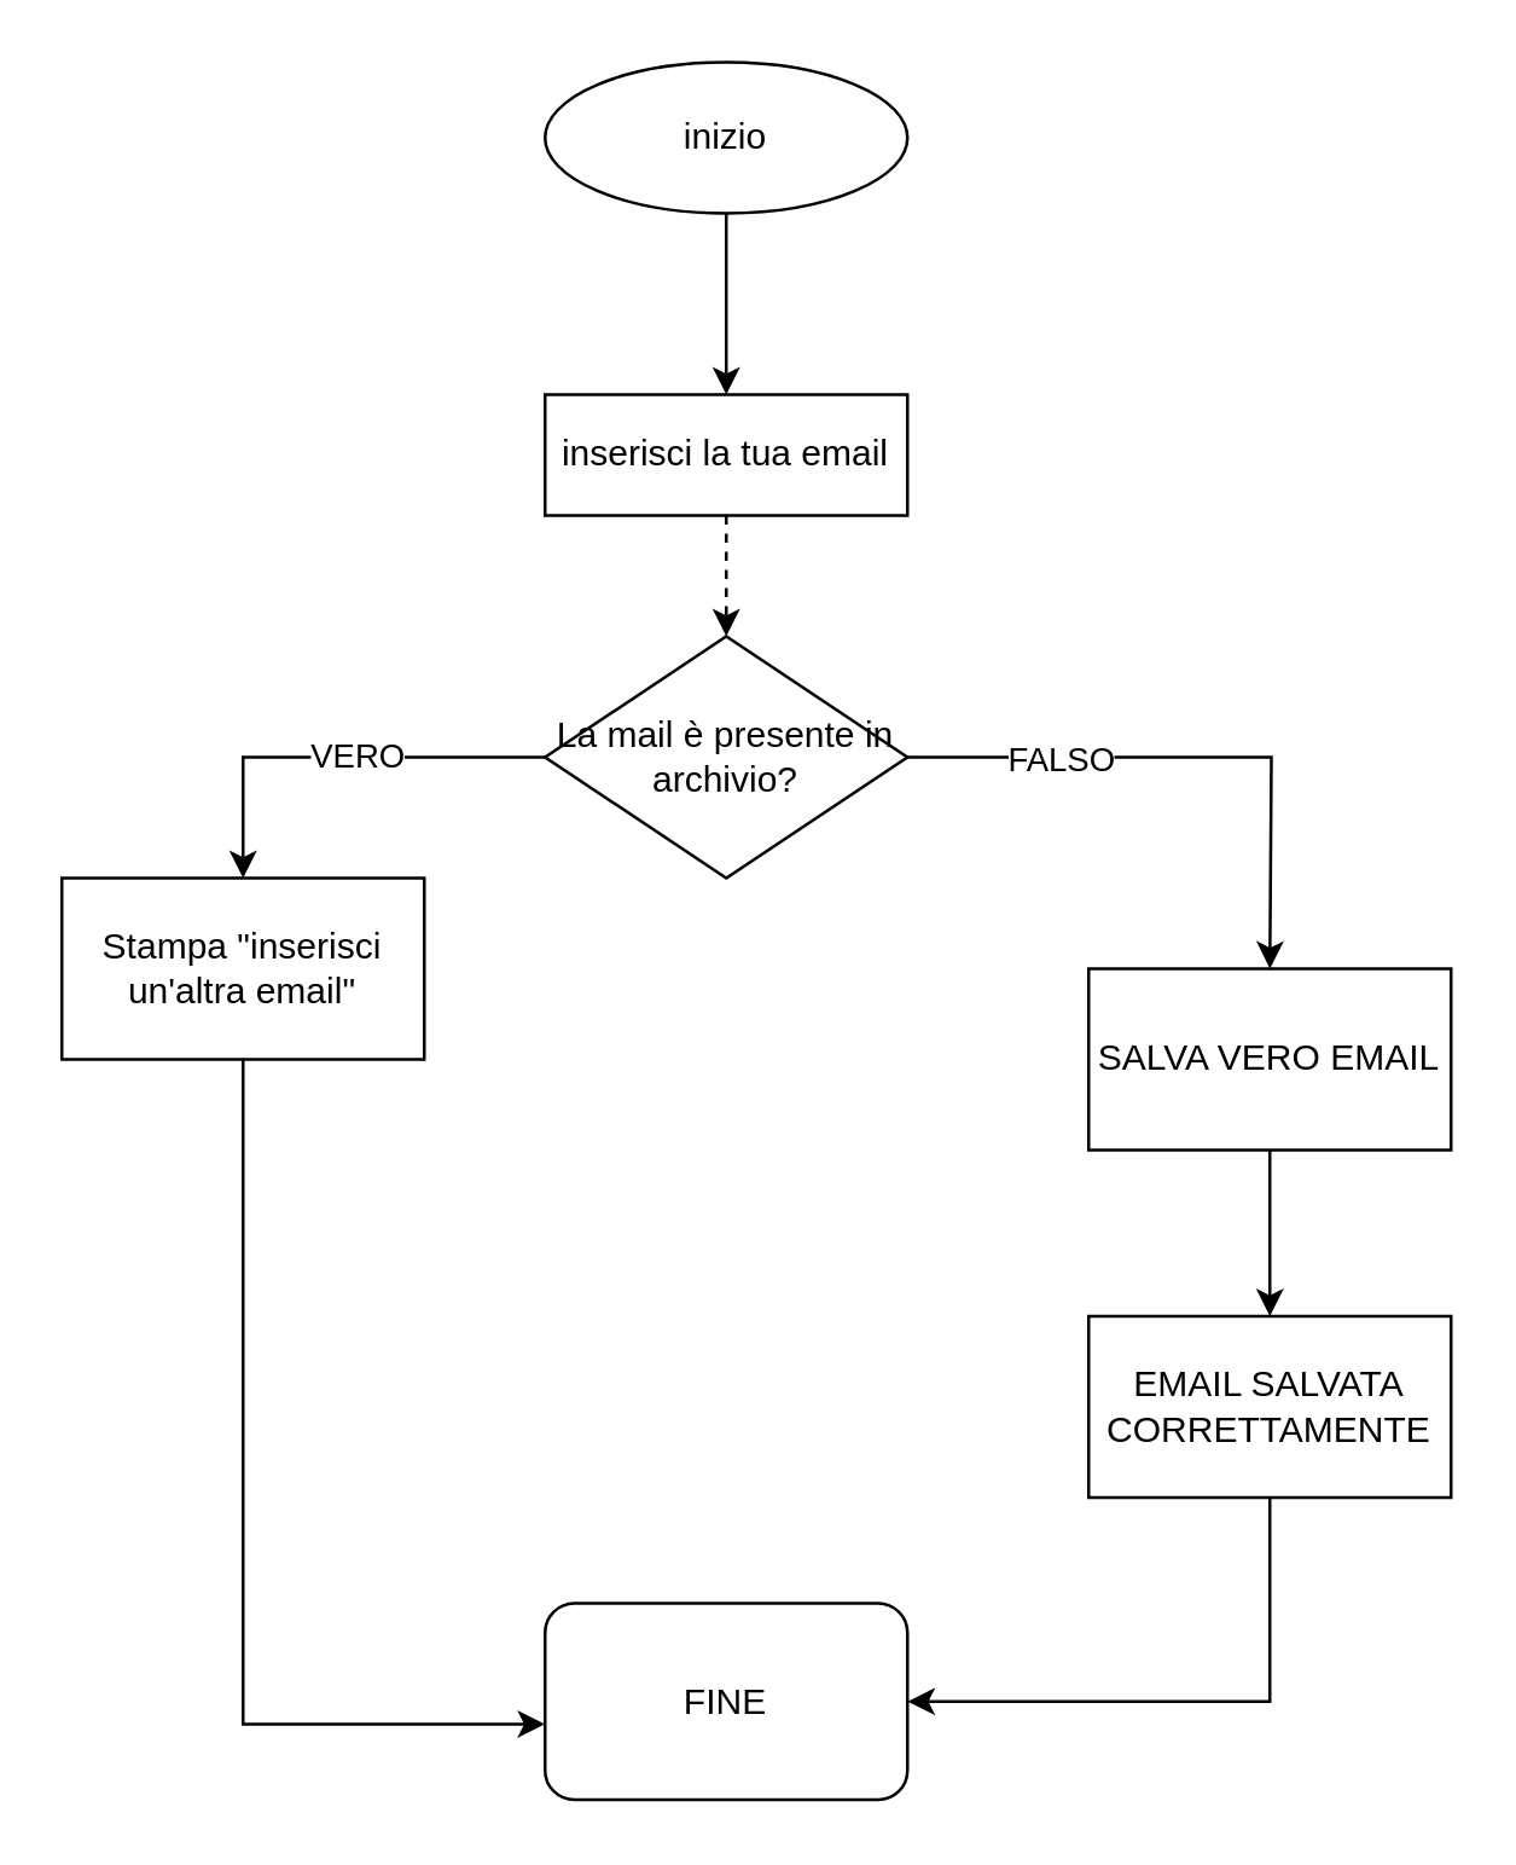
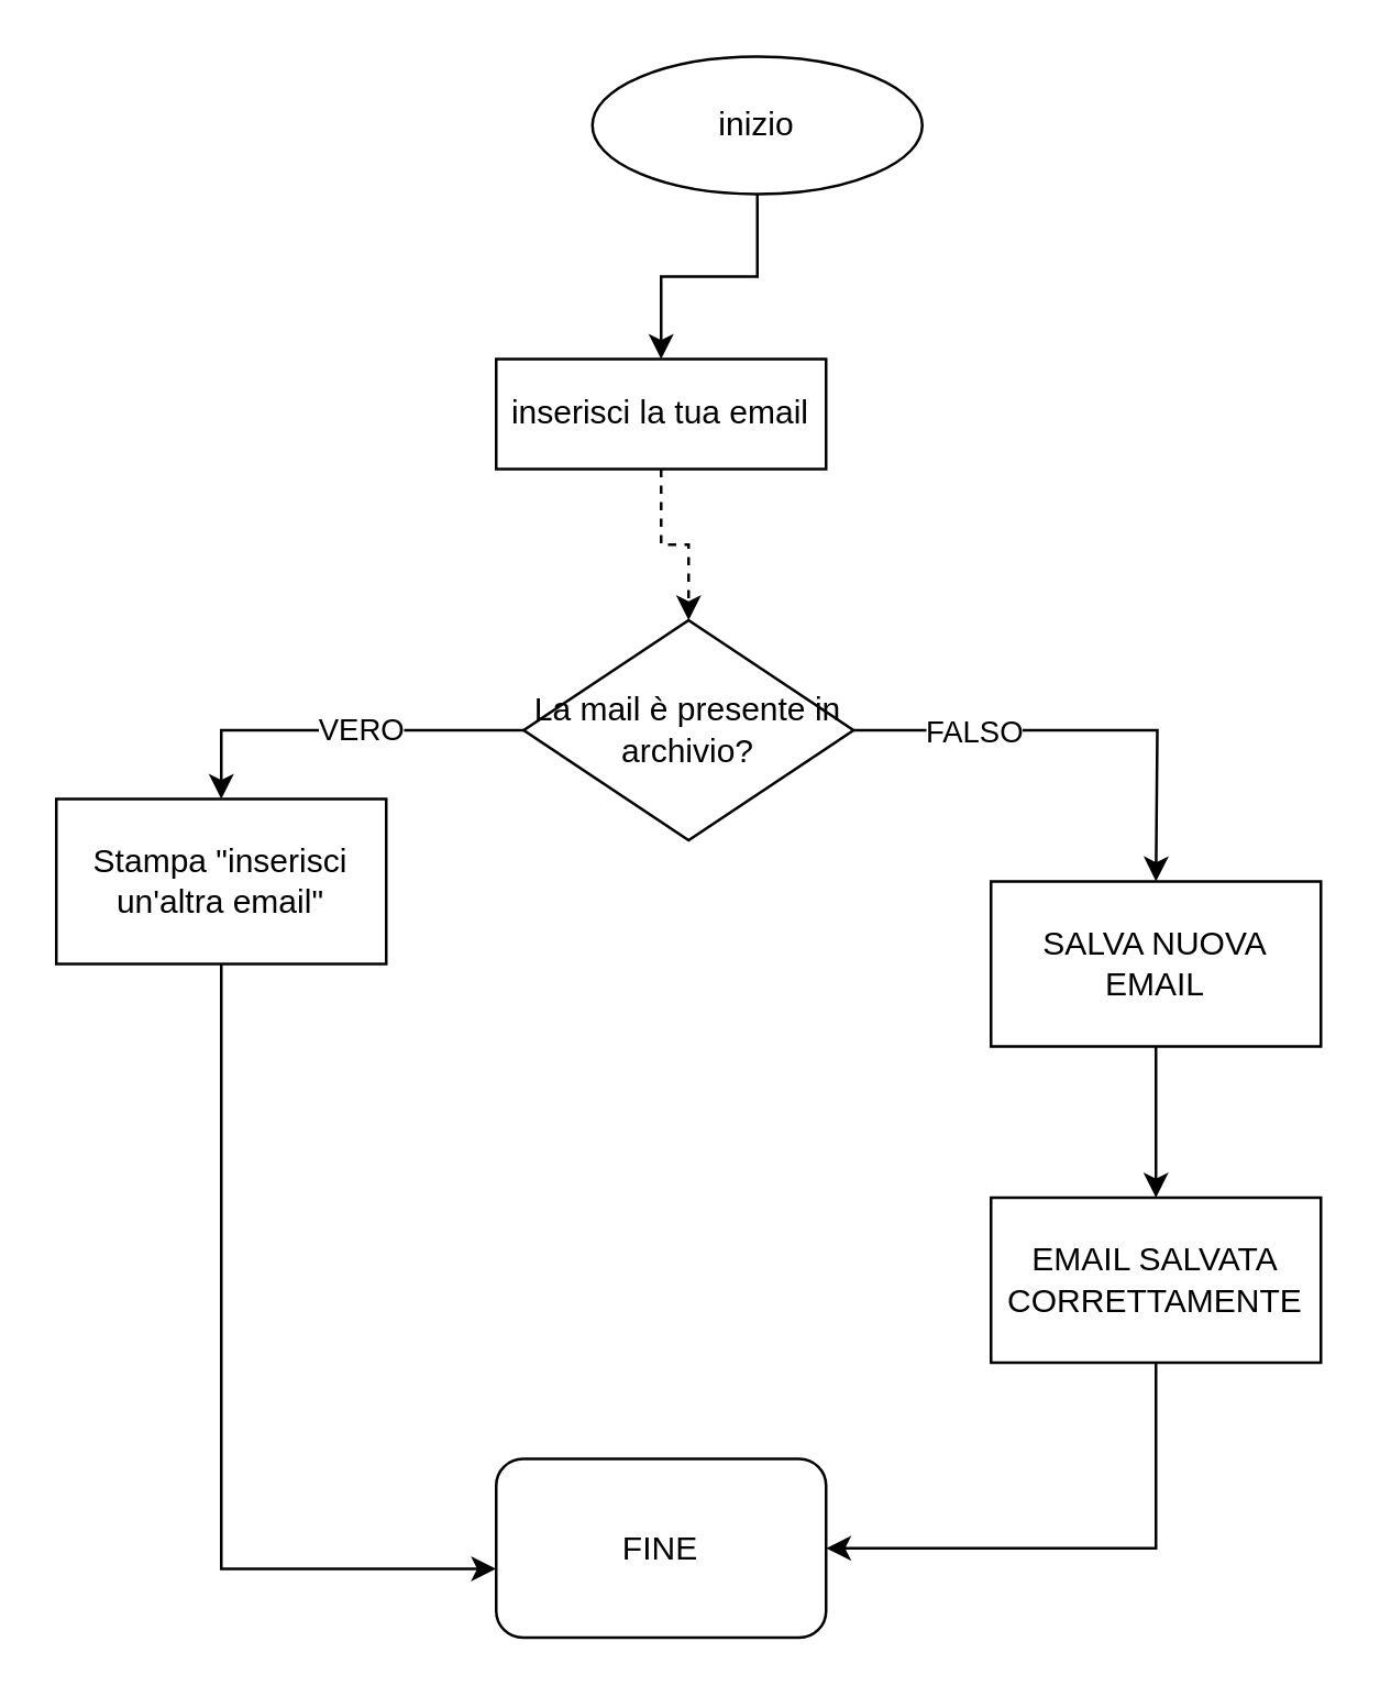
- <mxCell id="3" value="inizio" style="ellipse;whiteSpace=wrap;html=1;" vertex="1" parent="1"><mxGeometry x="180" y="20" width="120" height="50" as="geometry" /></mxCell>
+ <mxCell id="3" value="inizio" style="ellipse;whiteSpace=wrap;html=1;" vertex="1" parent="1"><mxGeometry x="215" y="20" width="120" height="50" as="geometry" /></mxCell>
- <mxCell id="10" value="La mail è presente in archivio?" style="rhombus;whiteSpace=wrap;html=1;" vertex="1" parent="1"><mxGeometry x="180" y="210" width="120" height="80" as="geometry" /></mxCell>
+ <mxCell id="10" value="La mail è presente in archivio?" style="rhombus;whiteSpace=wrap;html=1;" vertex="1" parent="1"><mxGeometry x="190" y="225" width="120" height="80" as="geometry" /></mxCell>
- <mxCell id="14" value="SALVA VERO EMAIL" style="rounded=0;whiteSpace=wrap;html=1;" vertex="1" parent="1"><mxGeometry x="360" y="320" width="120" height="60" as="geometry" /></mxCell>
+ <mxCell id="14" value="SALVA NUOVA EMAIL" style="rounded=0;whiteSpace=wrap;html=1;" vertex="1" parent="1"><mxGeometry x="360" y="320" width="120" height="60" as="geometry" /></mxCell>
